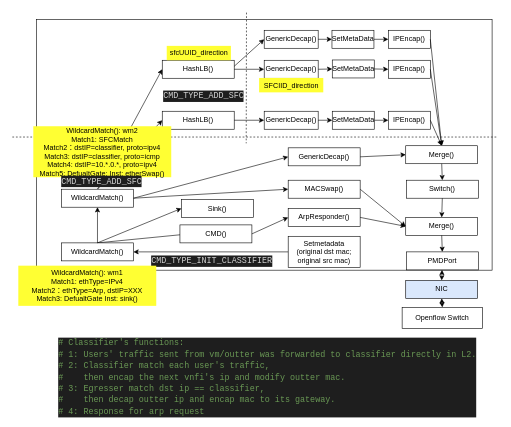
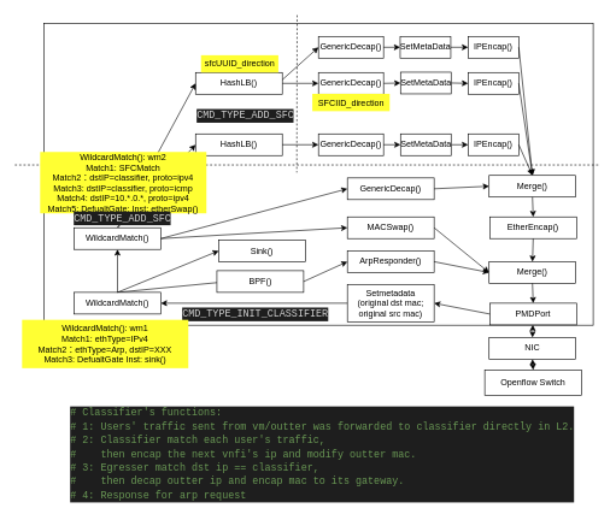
- <mxCell id="19" value="Switch()" style="rounded=0;whiteSpace=wrap;html=1;" parent="1" vertex="1"><mxGeometry x="677" y="300" width="120" height="30" as="geometry" /></mxCell>
+ <mxCell id="19" value="EtherEncap()" style="rounded=0;whiteSpace=wrap;html=1;" parent="1" vertex="1"><mxGeometry x="677" y="300" width="120" height="30" as="geometry" /></mxCell>
- <mxCell id="66" value="CMD()" style="rounded=0;whiteSpace=wrap;html=1;" vertex="1" parent="1"><mxGeometry x="299.5" y="374.5" width="120" height="30" as="geometry" /></mxCell>
+ <mxCell id="66" value="BPF()" style="rounded=0;whiteSpace=wrap;html=1;" vertex="1" parent="1"><mxGeometry x="299.5" y="374.5" width="120" height="30" as="geometry" /></mxCell>
+ <mxCell id="12" value="" style="endArrow=classic;html=1;entryX=1;entryY=0.5;entryDx=0;entryDy=0;exitX=0;exitY=0.5;exitDx=0;exitDy=0;" parent="1" source="3" target="47" edge="1"><mxGeometry width="50" height="50" relative="1" as="geometry"><mxPoint x="219" y="285.5" as="sourcePoint" /><mxPoint x="600" y="405" as="targetPoint" /></mxGeometry></mxCell>
- <mxCell id="9" value="NIC" style="rounded=0;whiteSpace=wrap;html=1;fillColor=#dae8fc;" parent="1" vertex="1"><mxGeometry x="676" y="467" width="120" height="30" as="geometry" /></mxCell>
+ <mxCell id="9" value="NIC" style="rounded=0;whiteSpace=wrap;html=1;" parent="1" vertex="1"><mxGeometry x="676" y="467" width="120" height="30" as="geometry" /></mxCell>
